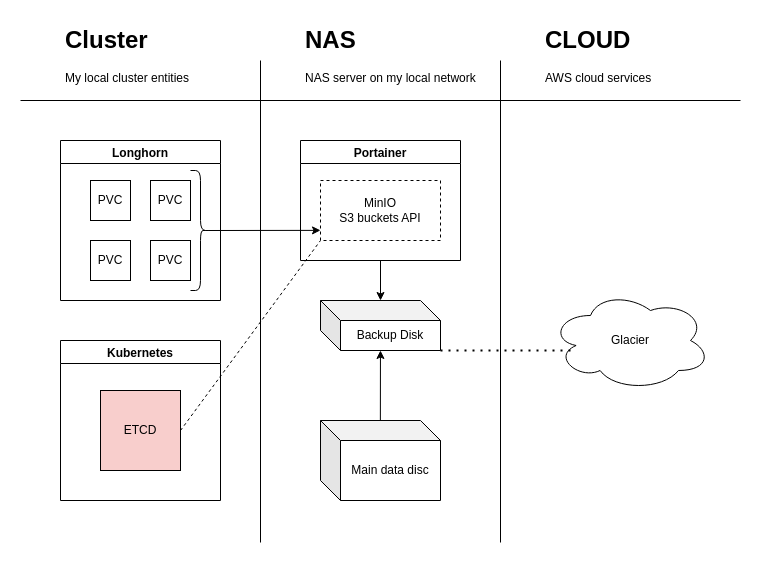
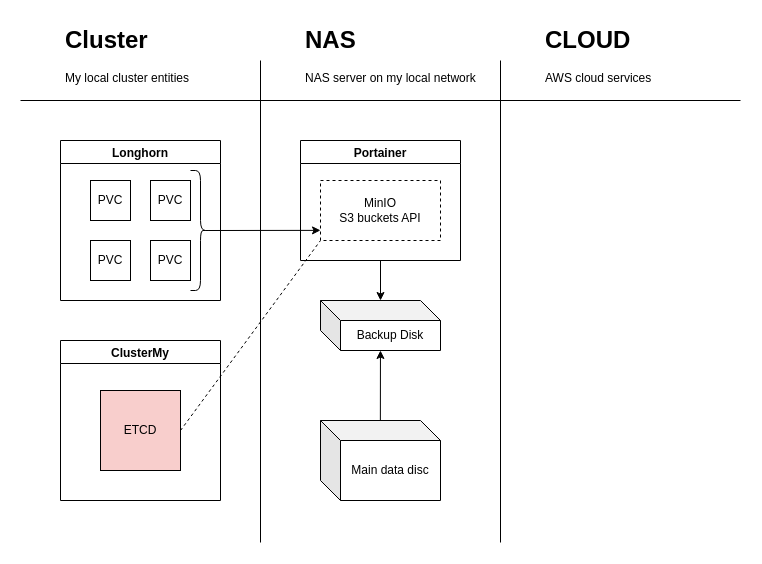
- <mxCell id="16" value="Glacier" style="ellipse;shape=cloud;whiteSpace=wrap;html=1;" vertex="1" parent="1"><mxGeometry x="550" y="290" width="160" height="100" as="geometry" /></mxCell>
- <mxCell id="25" value="" style="endArrow=none;dashed=1;html=1;dashPattern=1 3;strokeWidth=2;rounded=0;exitX=0;exitY=0;exitDx=120;exitDy=50;exitPerimeter=0;entryX=0.125;entryY=0.6;entryDx=0;entryDy=0;entryPerimeter=0;" edge="1" parent="1" source="18" target="16"><mxGeometry width="50" height="50" relative="1" as="geometry"><mxPoint x="400" y="350" as="sourcePoint" /><mxPoint x="450" y="300" as="targetPoint" /></mxGeometry></mxCell>
- <mxCell id="8" value="Kubernetes" style="swimlane;" vertex="1" parent="1"><mxGeometry x="60" y="340" width="160" height="160" as="geometry" /></mxCell>
+ <mxCell id="8" value="ClusterMy" style="swimlane;" vertex="1" parent="1"><mxGeometry x="60" y="340" width="160" height="160" as="geometry" /></mxCell>
